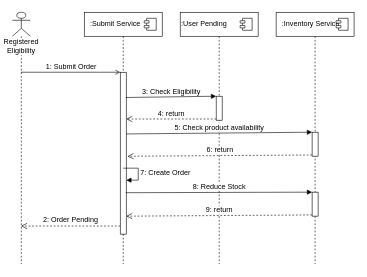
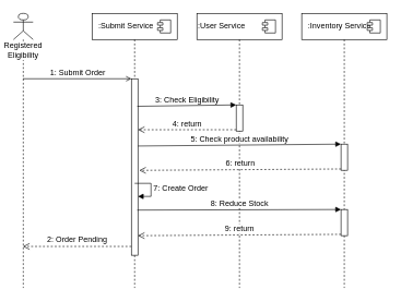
- <mxCell id="7" value=":User Pending" style="html=1;points=[];perimeter=orthogonalPerimeter;shape=umlLifeline;participant=label;fontFamily=Helvetica;fontSize=12;fontColor=#000000;align=left;strokeColor=#000000;fillColor=#ffffff;recursiveResize=0;container=1;collapsible=0;" vertex="1" parent="1"><mxGeometry x="300" y="20" width="130" height="420" as="geometry" /></mxCell>
+ <mxCell id="7" value=":User Service" style="html=1;points=[];perimeter=orthogonalPerimeter;shape=umlLifeline;participant=label;fontFamily=Helvetica;fontSize=12;fontColor=#000000;align=left;strokeColor=#000000;fillColor=#ffffff;recursiveResize=0;container=1;collapsible=0;" vertex="1" parent="1"><mxGeometry x="300" y="20" width="130" height="420" as="geometry" /></mxCell>
